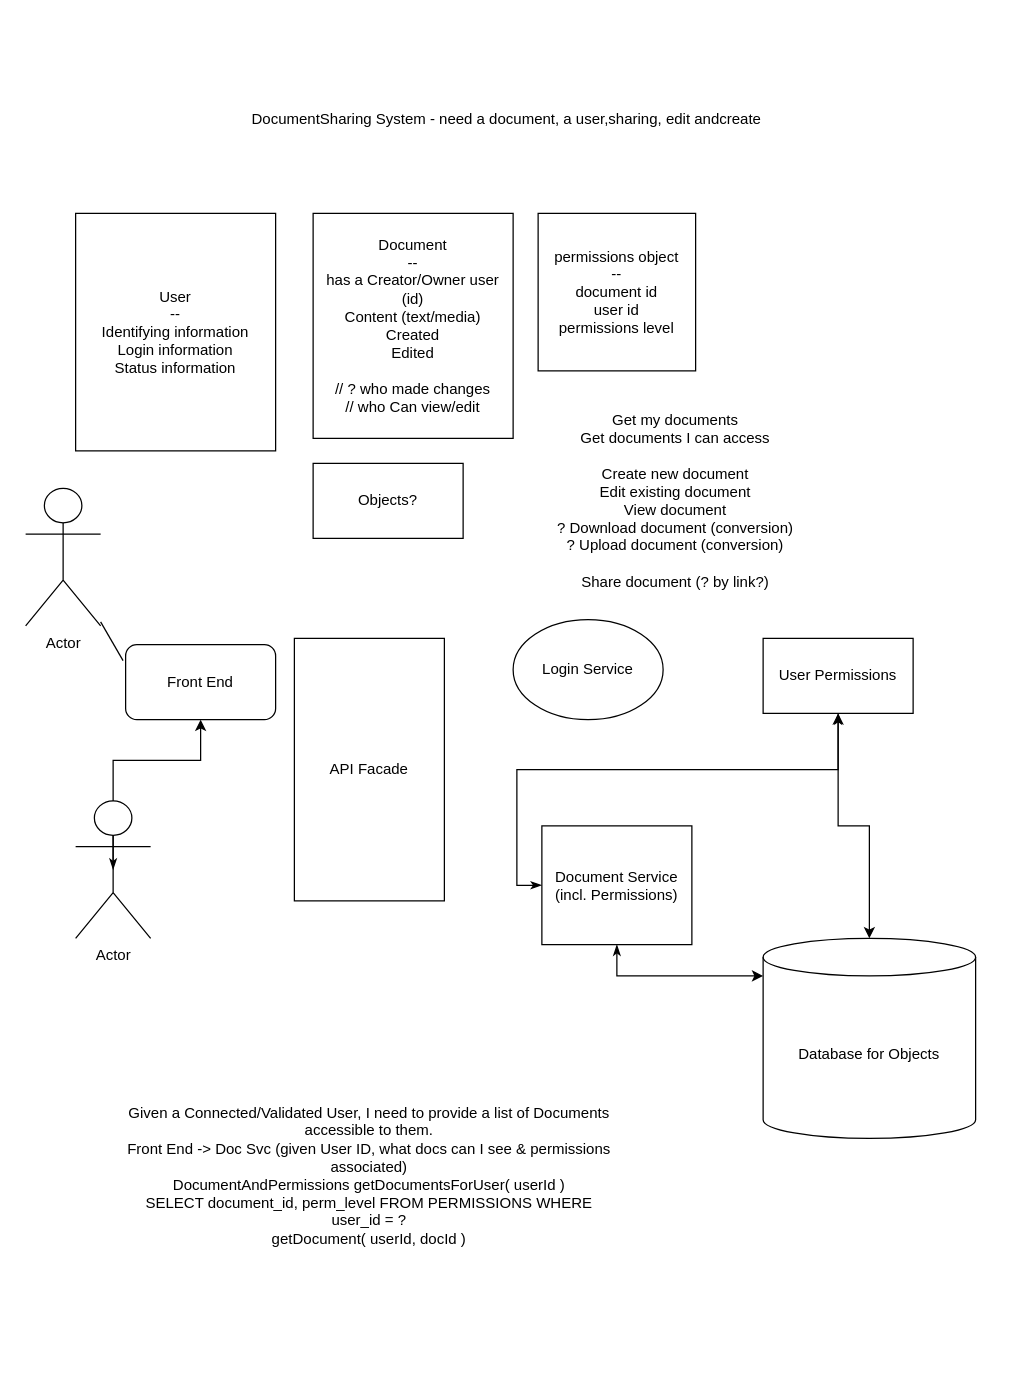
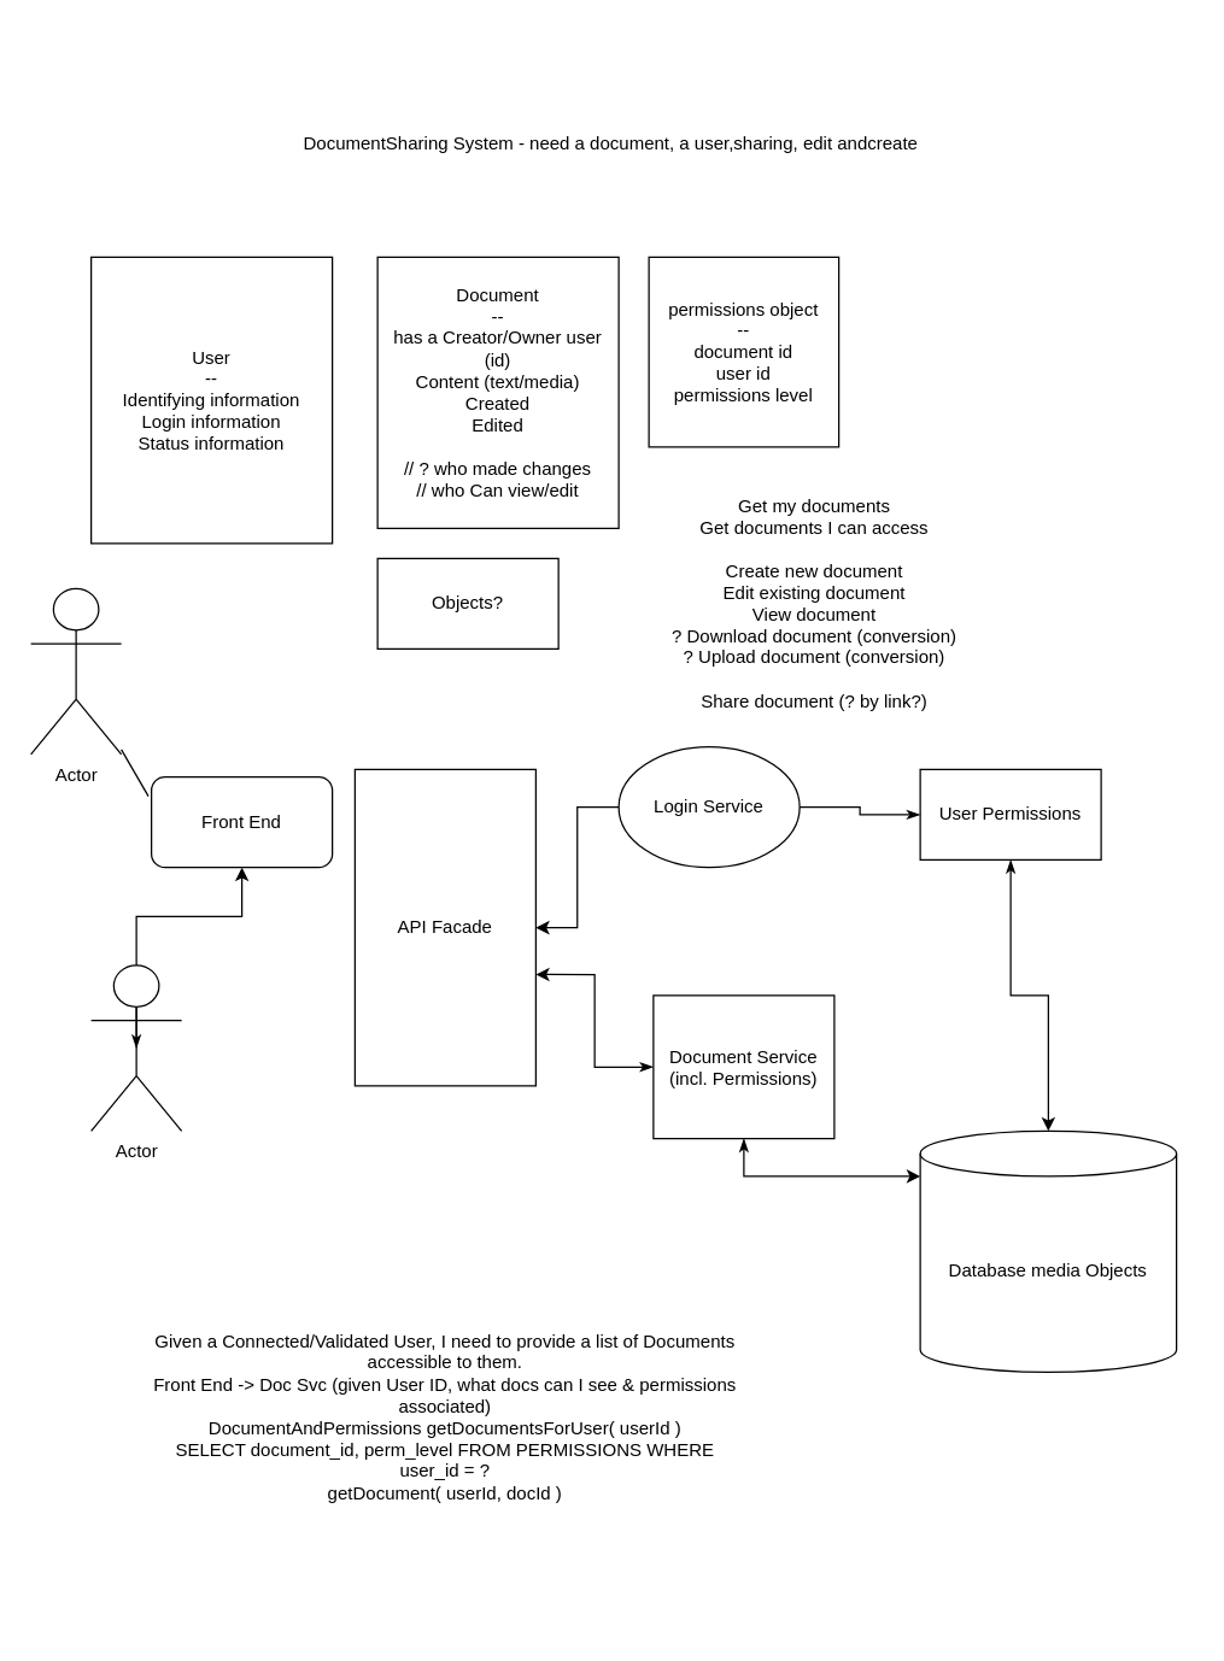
+ <mxCell id="22" value="" style="edgeStyle=orthogonalEdgeStyle;rounded=0;orthogonalLoop=1;jettySize=auto;html=1;startArrow=classicThin;startFill=1;endArrow=none;" edge="1" parent="1" source="16" target="21"><mxGeometry relative="1" as="geometry"><mxPoint x="370" y="615" as="targetPoint" /><mxPoint x="500" y="530" as="sourcePoint" /></mxGeometry></mxCell>
+ <mxCell id="14" style="edgeStyle=orthogonalEdgeStyle;rounded=0;orthogonalLoop=1;jettySize=auto;html=1;startArrow=none;startFill=1;" edge="1" parent="1" source="21" target="13"><mxGeometry relative="1" as="geometry"><mxPoint x="380" y="540" as="targetPoint" /></mxGeometry></mxCell>
- <mxCell id="17" style="edgeStyle=orthogonalEdgeStyle;rounded=0;orthogonalLoop=1;jettySize=auto;html=1;exitX=0;exitY=0.5;exitDx=0;exitDy=0;startArrow=classicThin;startFill=1;" edge="1" parent="1" source="19" target="16"><mxGeometry relative="1" as="geometry" /></mxCell>
+ <mxCell id="17" style="edgeStyle=orthogonalEdgeStyle;rounded=0;orthogonalLoop=1;jettySize=auto;html=1;exitX=0;exitY=0.5;exitDx=0;exitDy=0;entryX=1;entryY=0.648;entryDx=0;entryDy=0;entryPerimeter=0;startArrow=classicThin;startFill=1;" edge="1" parent="1" source="19" target="13"><mxGeometry relative="1" as="geometry" /></mxCell>
- <mxCell id="9" value="Database for Objects" style="shape=cylinder3;whiteSpace=wrap;html=1;boundedLbl=1;backgroundOutline=1;size=15;" vertex="1" parent="1"><mxGeometry x="610" y="750" width="170" height="160" as="geometry" /></mxCell>
+ <mxCell id="9" value="Database media Objects" style="shape=cylinder3;whiteSpace=wrap;html=1;boundedLbl=1;backgroundOutline=1;size=15;" vertex="1" parent="1"><mxGeometry x="610" y="750" width="170" height="160" as="geometry" /></mxCell>
